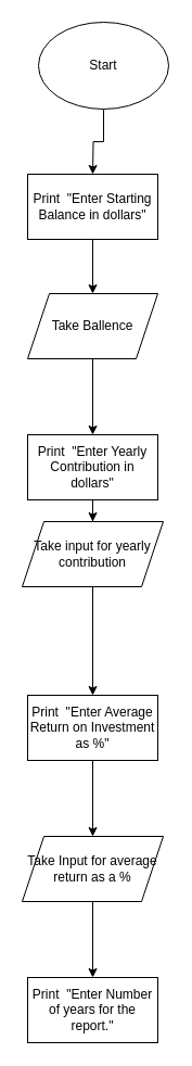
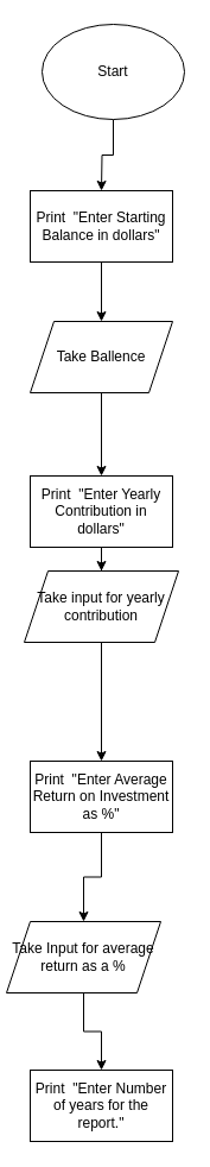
- <mxCell id="15" value="Take Input for average return as a %" style="shape=parallelogram;perimeter=parallelogramPerimeter;whiteSpace=wrap;html=1;fixedSize=1;" vertex="1" parent="1"><mxGeometry x="20" y="770" width="130" height="60" as="geometry" /></mxCell>
+ <mxCell id="15" value="Take Input for average return as a %" style="shape=parallelogram;perimeter=parallelogramPerimeter;whiteSpace=wrap;html=1;fixedSize=1;" vertex="1" parent="1"><mxGeometry x="5" y="775" width="130" height="60" as="geometry" /></mxCell>
